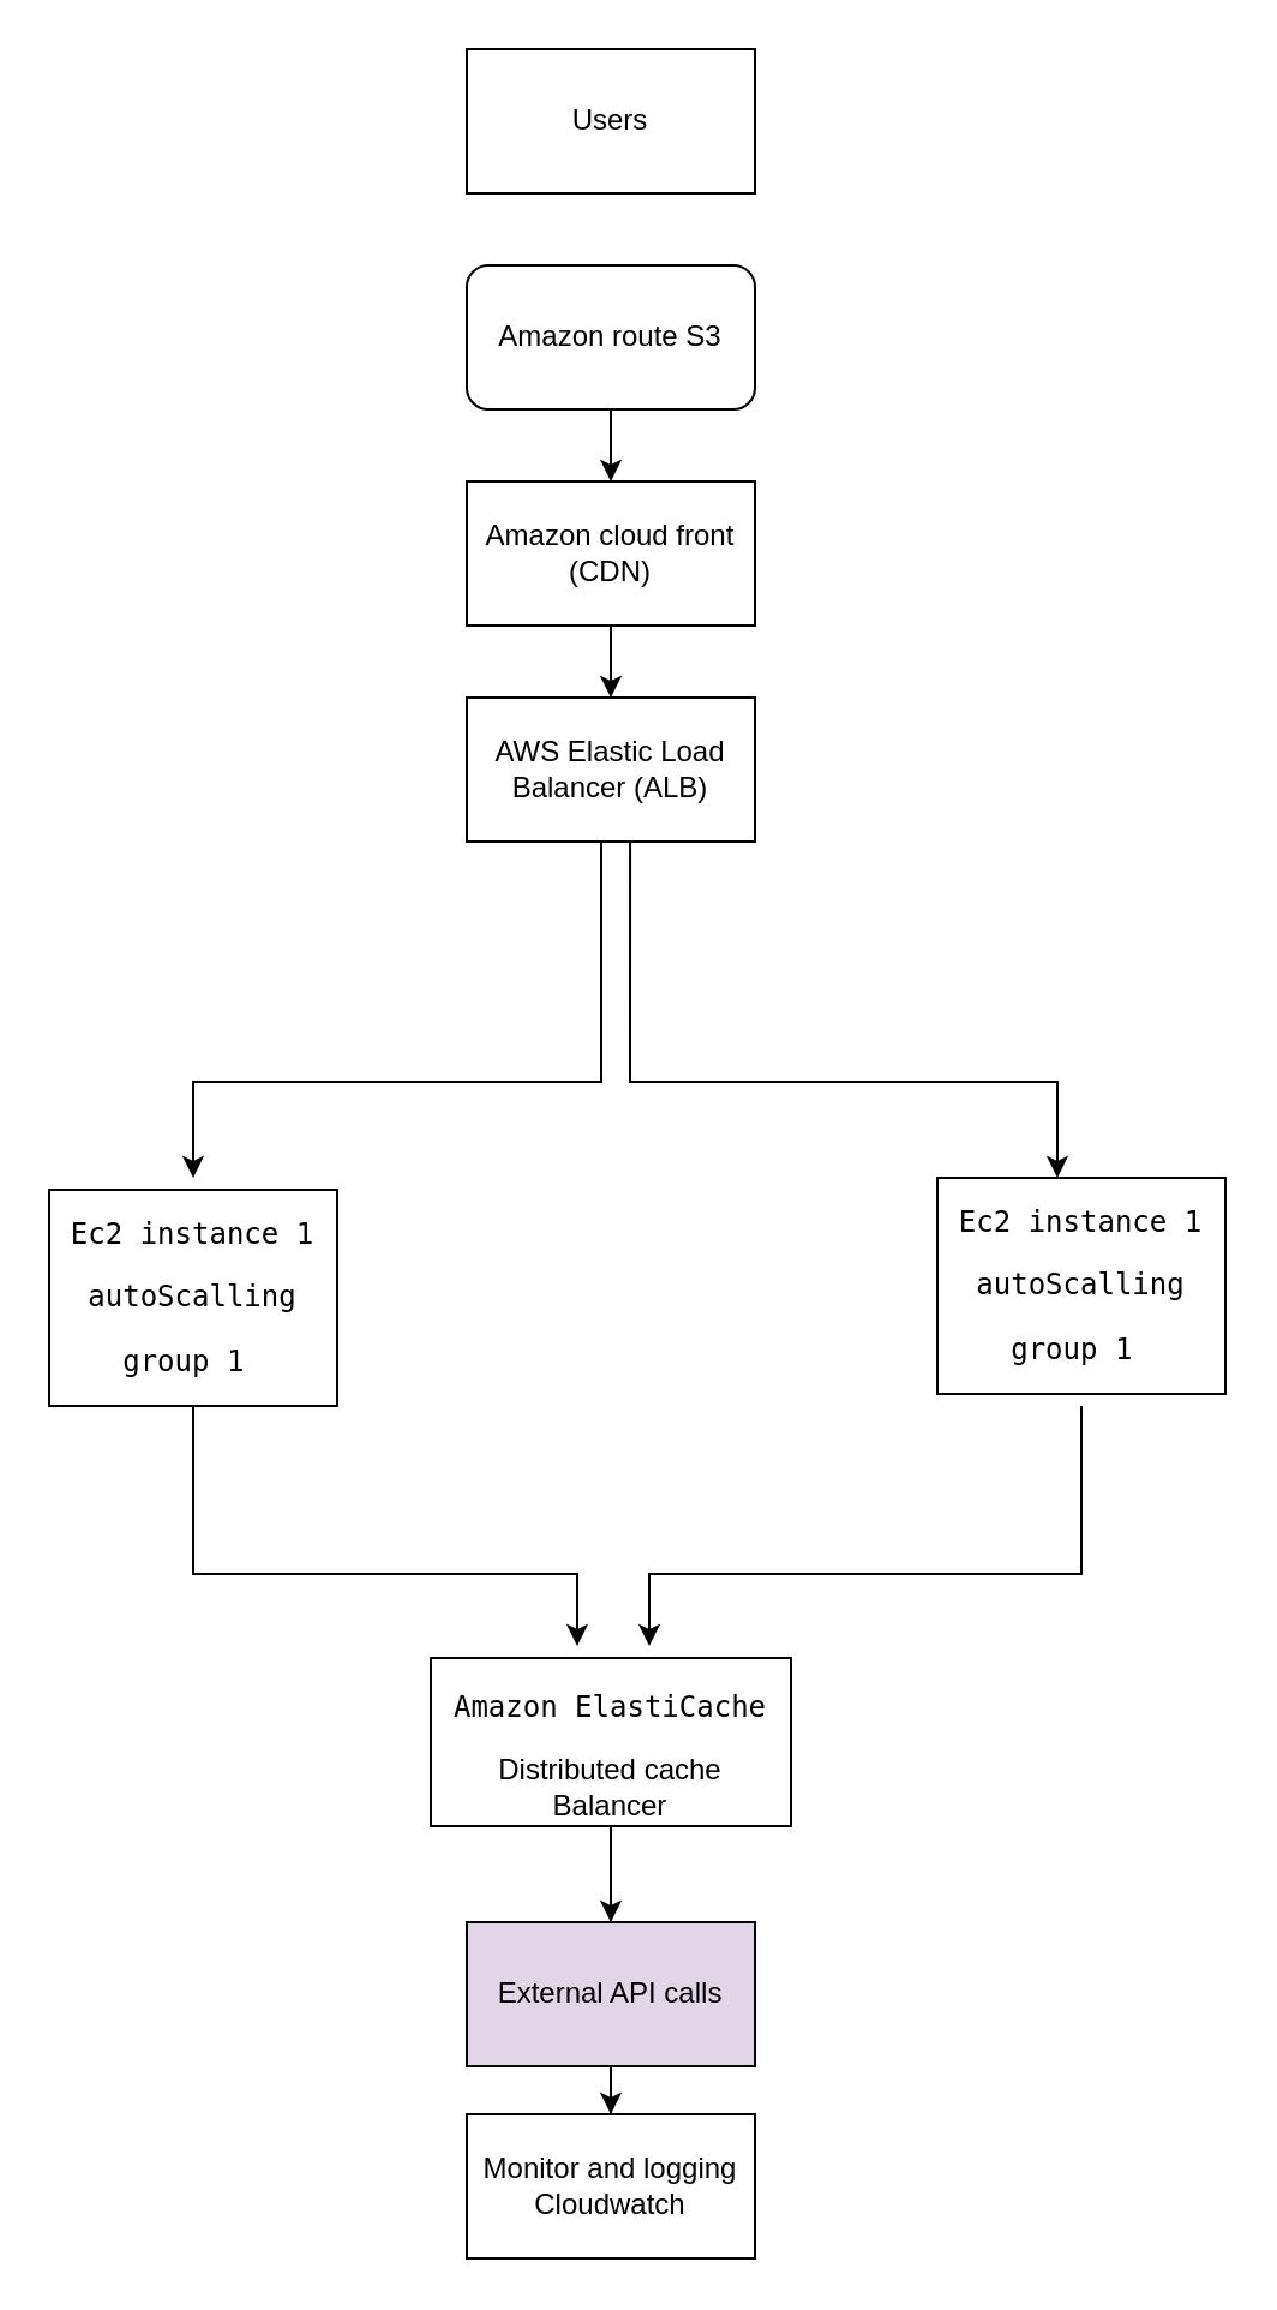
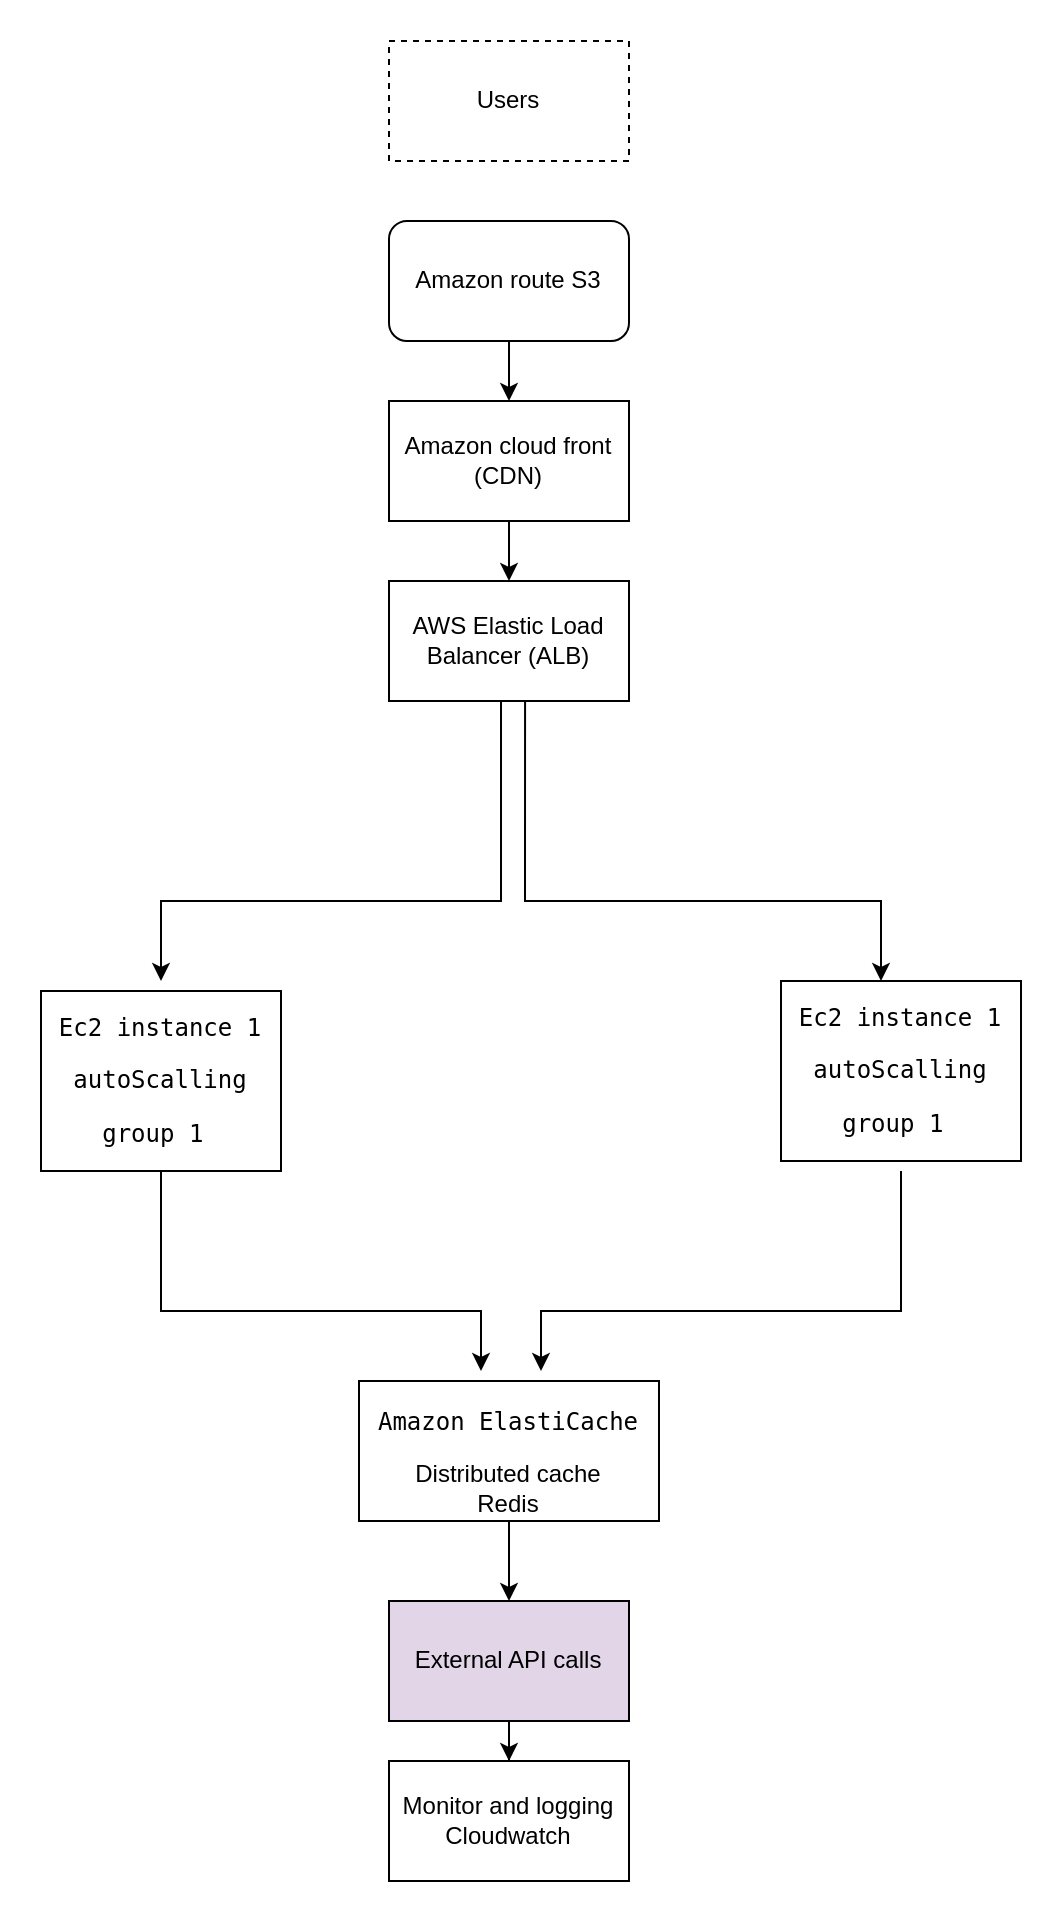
- <mxCell id="2" value="Users" style="rounded=0;whiteSpace=wrap;html=1;" vertex="1" parent="1"><mxGeometry x="194" y="20" width="120" height="60" as="geometry" /></mxCell>
+ <mxCell id="2" value="Users" style="rounded=0;whiteSpace=wrap;html=1;dashed=1;" vertex="1" parent="1"><mxGeometry x="194" y="20" width="120" height="60" as="geometry" /></mxCell>
- <mxCell id="15" value="&lt;div&gt;&lt;pre&gt;Amazon ElastiCache&lt;/pre&gt;&lt;/div&gt;Distributed cache&lt;div&gt;Balancer&lt;/div&gt;" style="whiteSpace=wrap;html=1;rounded=0;" vertex="1" parent="1"><mxGeometry x="179" y="690" width="150" height="70" as="geometry" /></mxCell>
+ <mxCell id="15" value="&lt;div&gt;&lt;pre&gt;Amazon ElastiCache&lt;/pre&gt;&lt;/div&gt;Distributed cache&lt;div&gt;Redis&lt;/div&gt;" style="whiteSpace=wrap;html=1;rounded=0;" vertex="1" parent="1"><mxGeometry x="179" y="690" width="150" height="70" as="geometry" /></mxCell>
